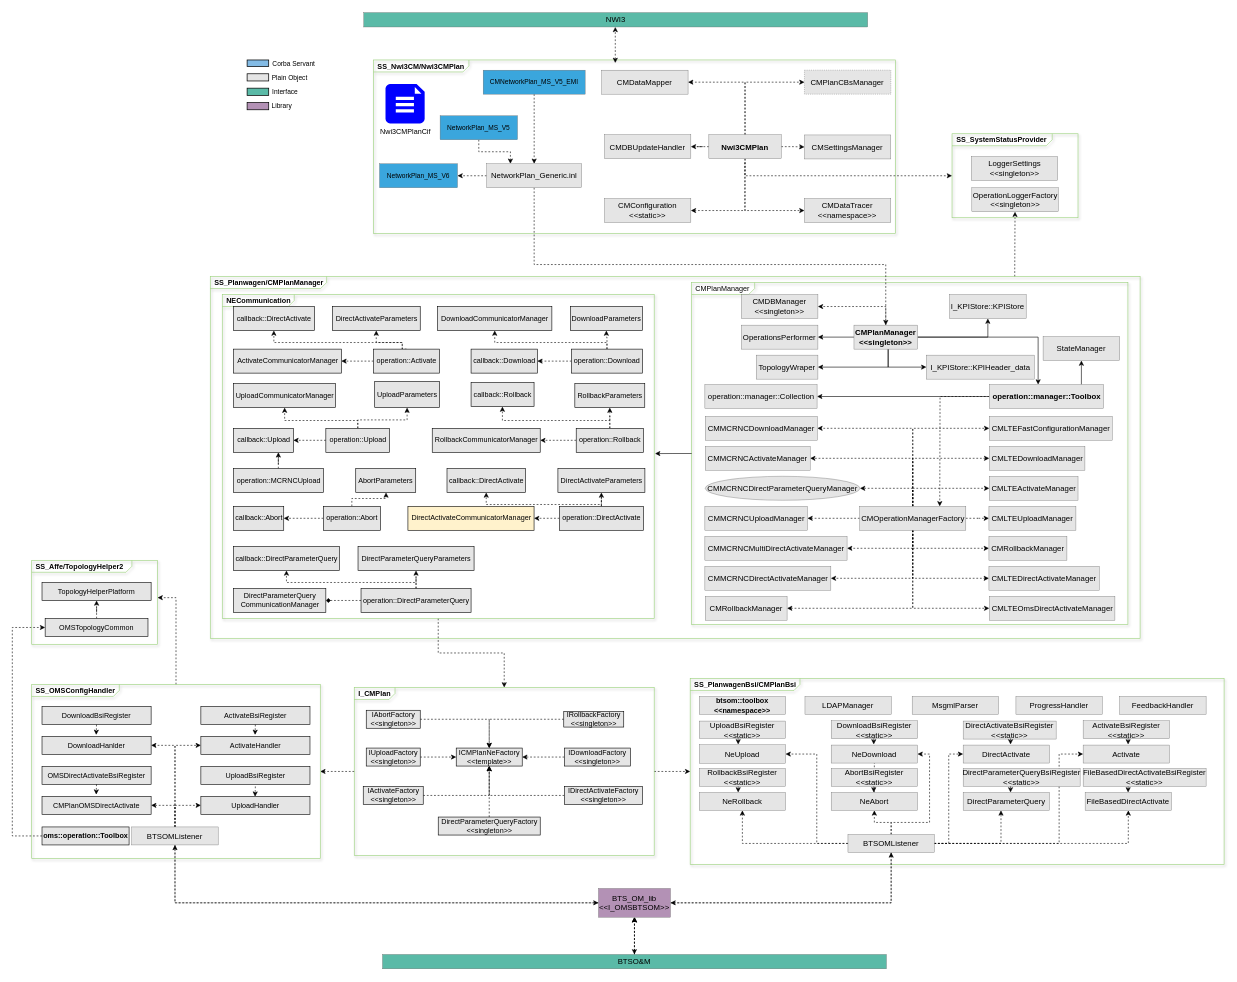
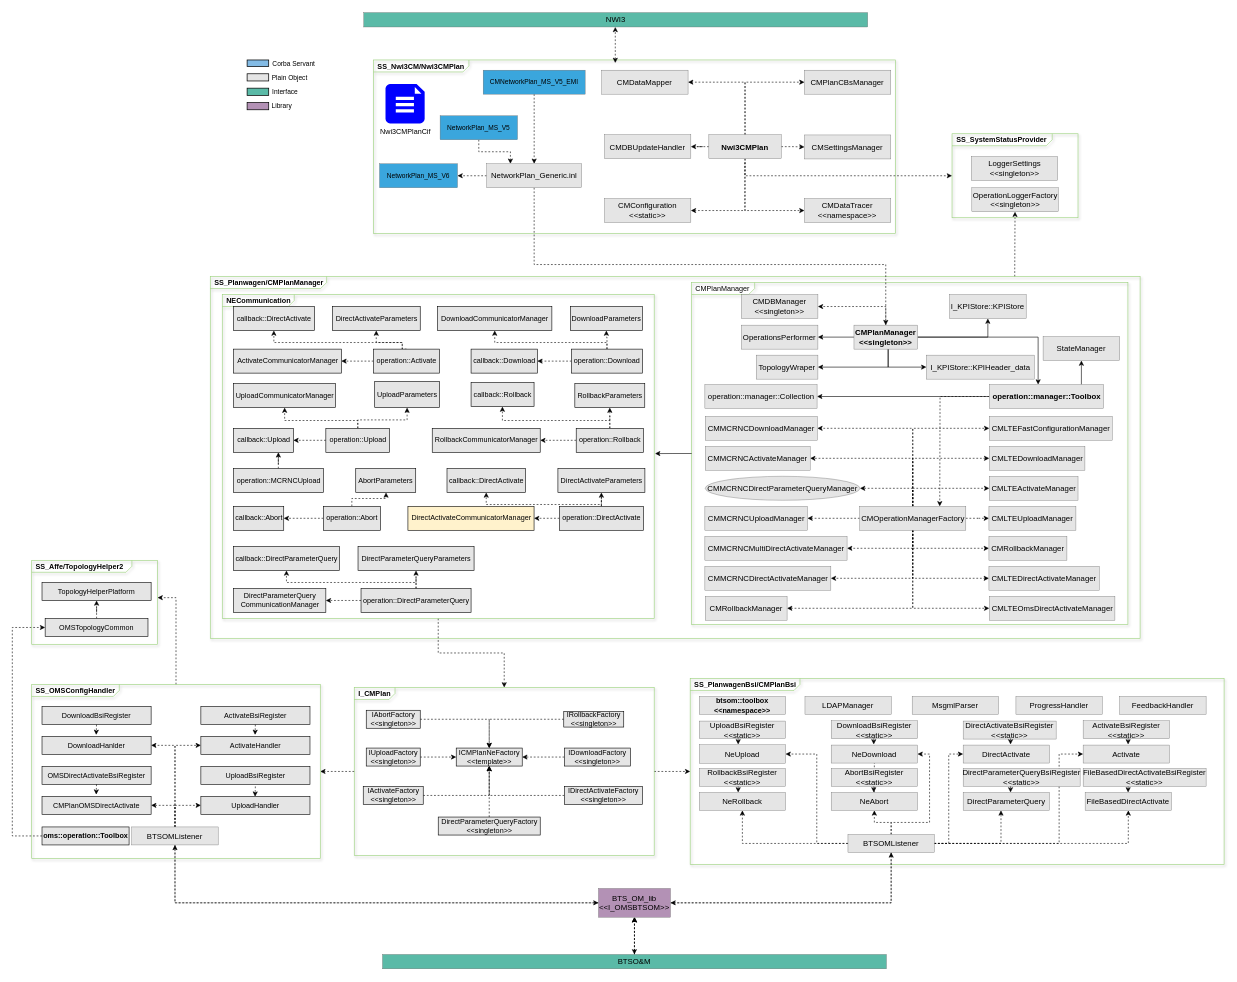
- <mxCell id="25" value="CMPlanCBsManager" style="html=1;whiteSpace=wrap;fontSize=13;fontColor=#000000;spacing=5;strokeColor=#666666;strokeOpacity=100;fillOpacity=100;fillColor=#e5e5e5;strokeWidth=0.6;dashed=1;" parent="1" vertex="1"><mxGeometry x="1340.45" y="116" width="144" height="40" as="geometry" /></mxCell>
+ <mxCell id="25" value="CMPlanCBsManager" style="html=1;whiteSpace=wrap;fontSize=13;fontColor=#000000;spacing=5;strokeColor=#666666;strokeOpacity=100;fillOpacity=100;fillColor=#e5e5e5;strokeWidth=0.6;" parent="1" vertex="1"><mxGeometry x="1340.45" y="116" width="144" height="40" as="geometry" /></mxCell>
- <mxCell id="172" style="edgeStyle=orthogonalEdgeStyle;rounded=0;orthogonalLoop=1;jettySize=auto;html=1;entryX=1;entryY=0.5;entryDx=0;entryDy=0;dashed=1;endArrow=diamond;" parent="1" source="174" target="221" edge="1"><mxGeometry relative="1" as="geometry" /></mxCell>
+ <mxCell id="172" style="edgeStyle=orthogonalEdgeStyle;rounded=0;orthogonalLoop=1;jettySize=auto;html=1;entryX=1;entryY=0.5;entryDx=0;entryDy=0;dashed=1;" parent="1" source="174" target="221" edge="1"><mxGeometry relative="1" as="geometry" /></mxCell>
